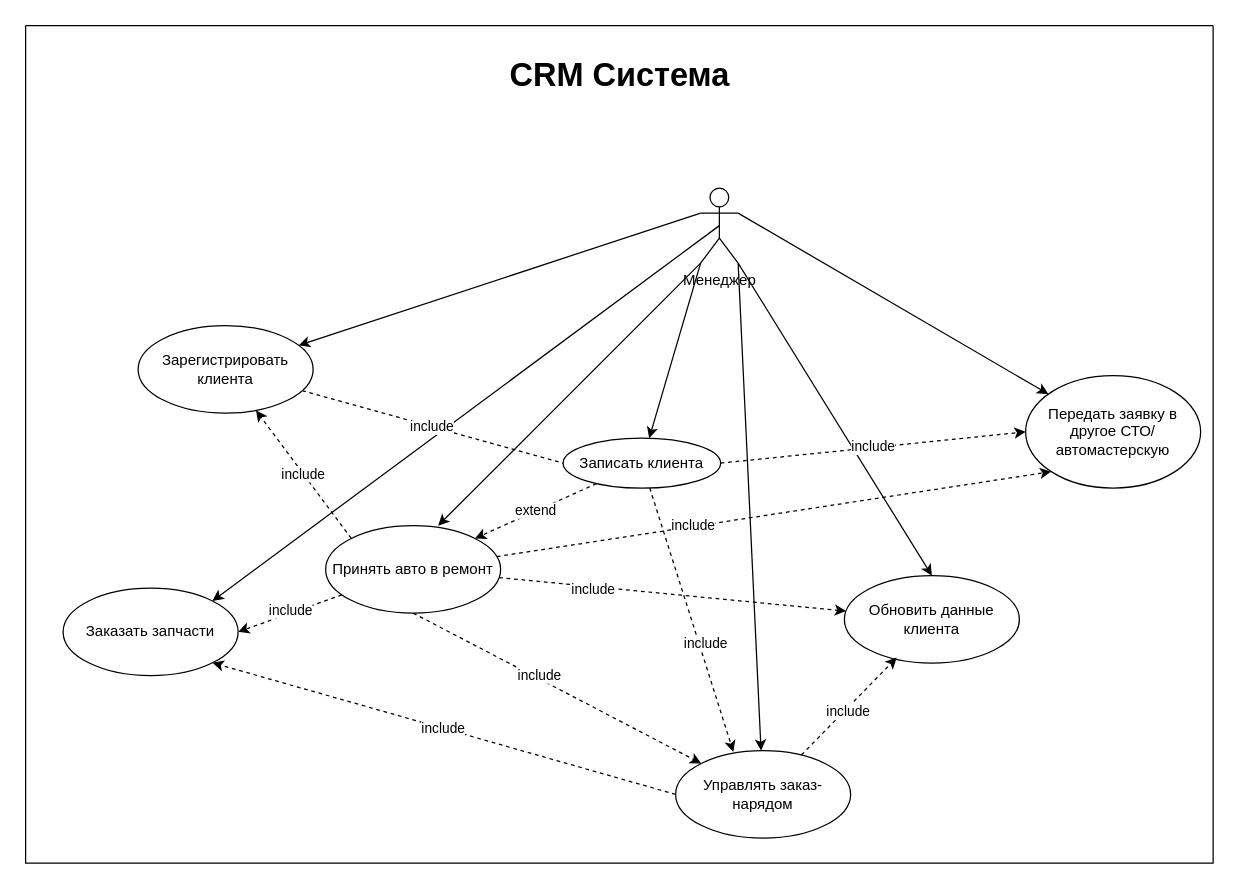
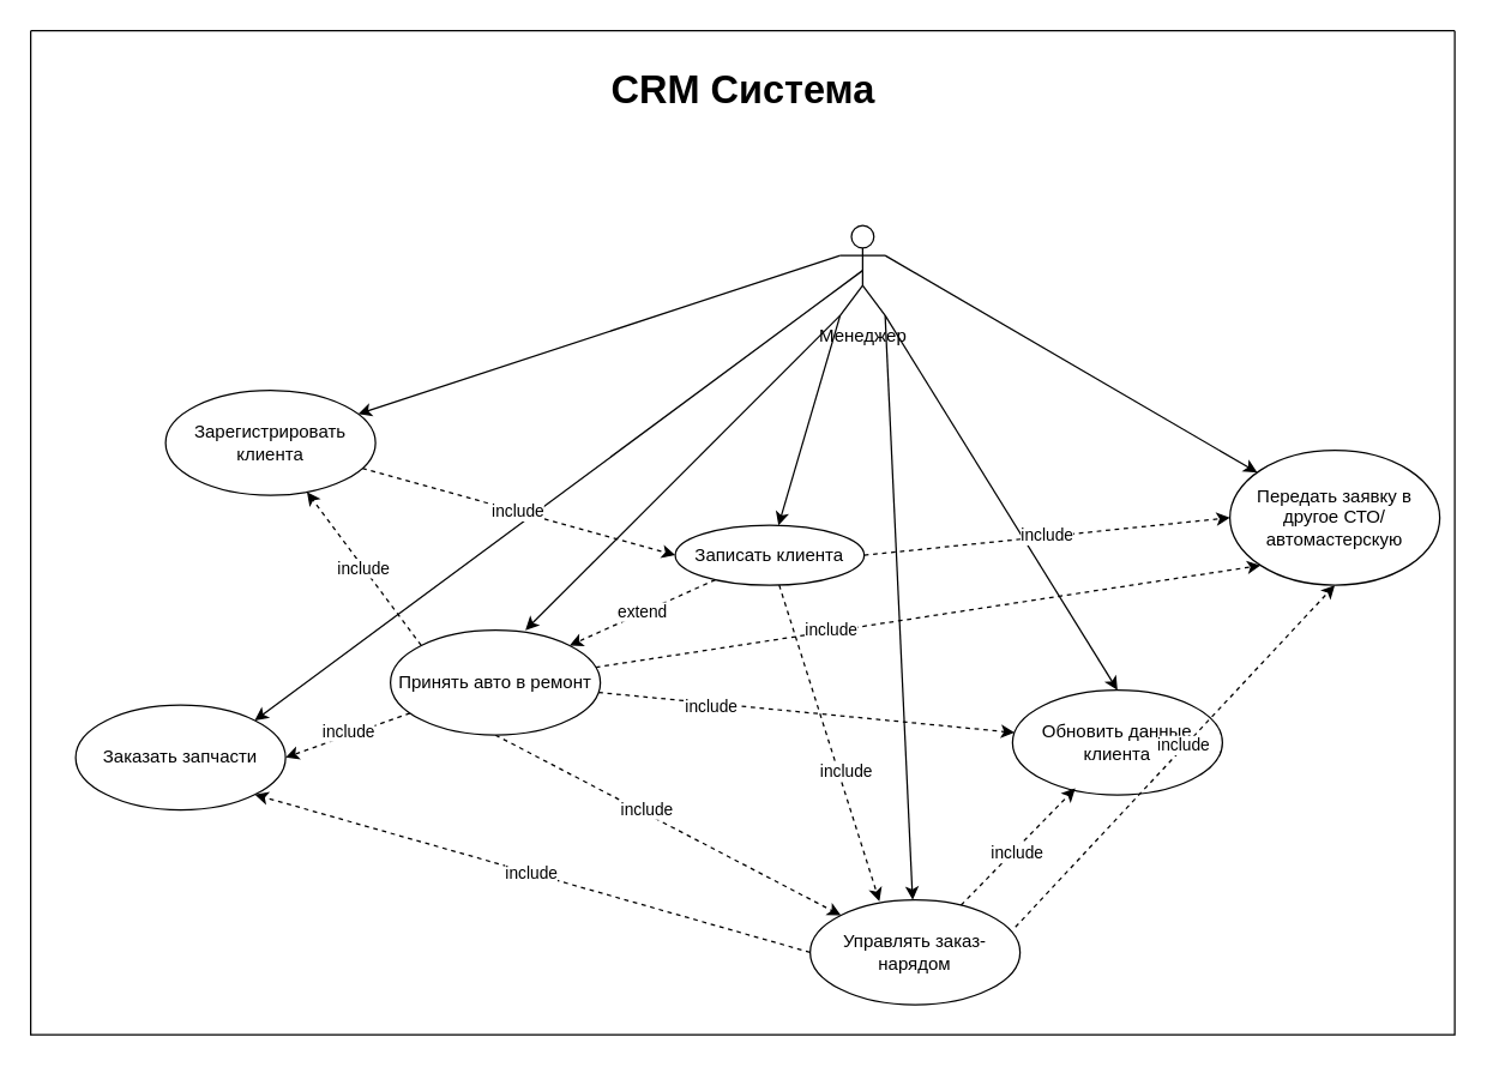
- <mxCell id="11" value="include" style="rounded=0;orthogonalLoop=1;jettySize=auto;html=1;entryX=0;entryY=0.5;entryDx=0;entryDy=0;dashed=1;endArrow=none;" edge="1" parent="2" source="12" target="25"><mxGeometry relative="1" as="geometry" /></mxCell>
+ <mxCell id="11" value="include" style="rounded=0;orthogonalLoop=1;jettySize=auto;html=1;entryX=0;entryY=0.5;entryDx=0;entryDy=0;dashed=1;" edge="1" parent="2" source="12" target="25"><mxGeometry relative="1" as="geometry" /></mxCell>
+ <mxCell id="17" style="rounded=0;orthogonalLoop=1;jettySize=auto;html=1;entryX=0.5;entryY=1;entryDx=0;entryDy=0;exitX=0.978;exitY=0.259;exitDx=0;exitDy=0;exitPerimeter=0;dashed=1;" edge="1" parent="2" source="19" target="20"><mxGeometry relative="1" as="geometry" /></mxCell>
+ <mxCell id="18" value="include" style="edgeLabel;html=1;align=center;verticalAlign=middle;resizable=0;points=[];" vertex="1" connectable="0" parent="17"><mxGeometry x="0.059" y="1" relative="1" as="geometry"><mxPoint as="offset" /></mxGeometry></mxCell>
